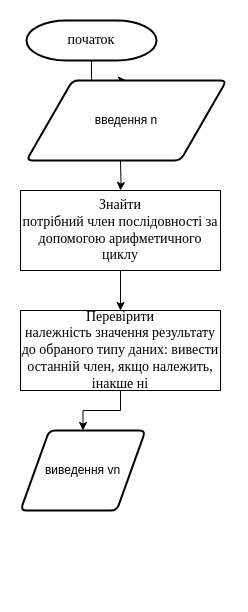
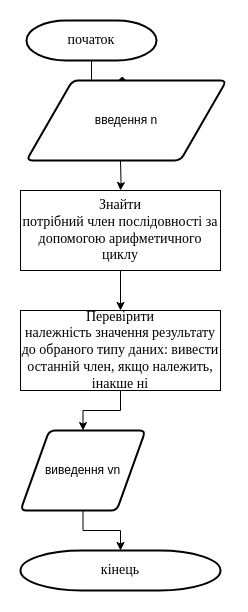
- <mxCell id="2" style="edgeStyle=orthogonalEdgeStyle;rounded=0;orthogonalLoop=1;jettySize=auto;html=1;exitX=0.5;exitY=1;exitDx=0;exitDy=0;exitPerimeter=0;entryX=0.5;entryY=0;entryDx=0;entryDy=0;" parent="1" source="3" target="4" edge="1"><mxGeometry relative="1" as="geometry" /></mxCell>
+ <mxCell id="2" style="edgeStyle=orthogonalEdgeStyle;rounded=0;orthogonalLoop=1;jettySize=auto;html=1;exitX=0.5;exitY=1;exitDx=0;exitDy=0;exitPerimeter=0;entryX=0.5;entryY=0;entryDx=0;entryDy=0;endArrow=diamond;" parent="1" source="3" target="4" edge="1"><mxGeometry relative="1" as="geometry" /></mxCell>
+ <mxCell id="10" value="" style="edgeStyle=orthogonalEdgeStyle;rounded=0;orthogonalLoop=1;jettySize=auto;html=1;" parent="1" source="11" target="12" edge="1"><mxGeometry relative="1" as="geometry" /></mxCell>
+ <mxCell id="12" value="&lt;font face=&quot;Times New Roman&quot; style=&quot;font-size: 14px&quot;&gt;кінець&lt;/font&gt;" style="strokeWidth=2;html=1;shape=mxgraph.flowchart.terminator;whiteSpace=wrap;" parent="1" vertex="1"><mxGeometry x="20" y="550" width="200" height="40" as="geometry" /></mxCell>
